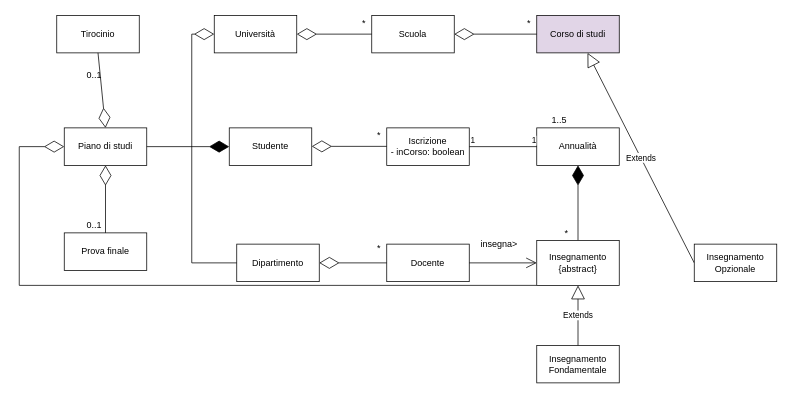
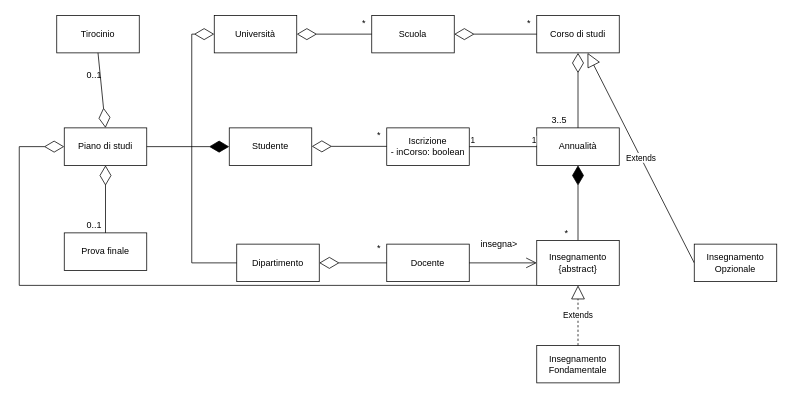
- <mxCell id="5" value="Corso di studi" style="html=1;whiteSpace=wrap;fillColor=#e1d5e7;" parent="1" vertex="1"><mxGeometry x="710" y="20" width="110" height="50" as="geometry" /></mxCell>
+ <mxCell id="5" value="Corso di studi" style="html=1;whiteSpace=wrap;" parent="1" vertex="1"><mxGeometry x="710" y="20" width="110" height="50" as="geometry" /></mxCell>
+ <mxCell id="17" value="" style="endArrow=diamondThin;endFill=0;endSize=24;html=1;rounded=0;entryX=0.5;entryY=1;entryDx=0;entryDy=0;exitX=0.5;exitY=0;exitDx=0;exitDy=0;" parent="1" source="7" target="5" edge="1"><mxGeometry width="160" relative="1" as="geometry"><mxPoint x="720" y="55" as="sourcePoint" /><mxPoint x="610" y="55" as="targetPoint" /></mxGeometry></mxCell>
- <mxCell id="9" value="1..5" style="text;html=1;strokeColor=none;fillColor=none;align=center;verticalAlign=middle;whiteSpace=wrap;rounded=0;" parent="1" vertex="1"><mxGeometry x="730" y="150" width="20" height="20" as="geometry" /></mxCell>
+ <mxCell id="9" value="3..5" style="text;html=1;strokeColor=none;fillColor=none;align=center;verticalAlign=middle;whiteSpace=wrap;rounded=0;" parent="1" vertex="1"><mxGeometry x="730" y="150" width="20" height="20" as="geometry" /></mxCell>
- <mxCell id="40" value="Extends" style="endArrow=block;endSize=16;endFill=0;html=1;rounded=0;entryX=0.5;entryY=1;entryDx=0;entryDy=0;exitX=0.5;exitY=0;exitDx=0;exitDy=0;" edge="1" parent="1" source="39" target="36"><mxGeometry width="160" relative="1" as="geometry"><mxPoint x="775" y="260" as="sourcePoint" /><mxPoint x="775" y="330" as="targetPoint" /></mxGeometry></mxCell>
+ <mxCell id="40" value="Extends" style="endArrow=block;endSize=16;endFill=0;html=1;rounded=0;entryX=0.5;entryY=1;entryDx=0;entryDy=0;exitX=0.5;exitY=0;exitDx=0;exitDy=0;dashed=1;" edge="1" parent="1" source="39" target="36"><mxGeometry width="160" relative="1" as="geometry"><mxPoint x="775" y="260" as="sourcePoint" /><mxPoint x="775" y="330" as="targetPoint" /></mxGeometry></mxCell>
